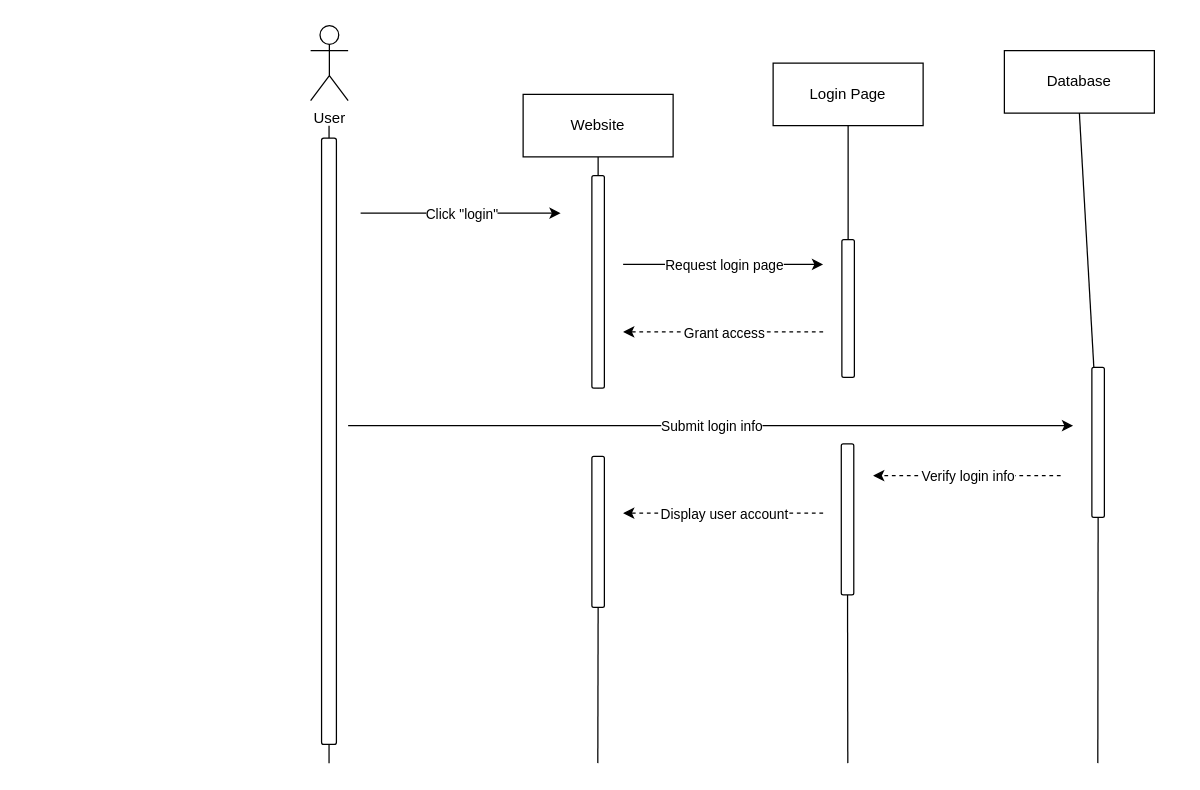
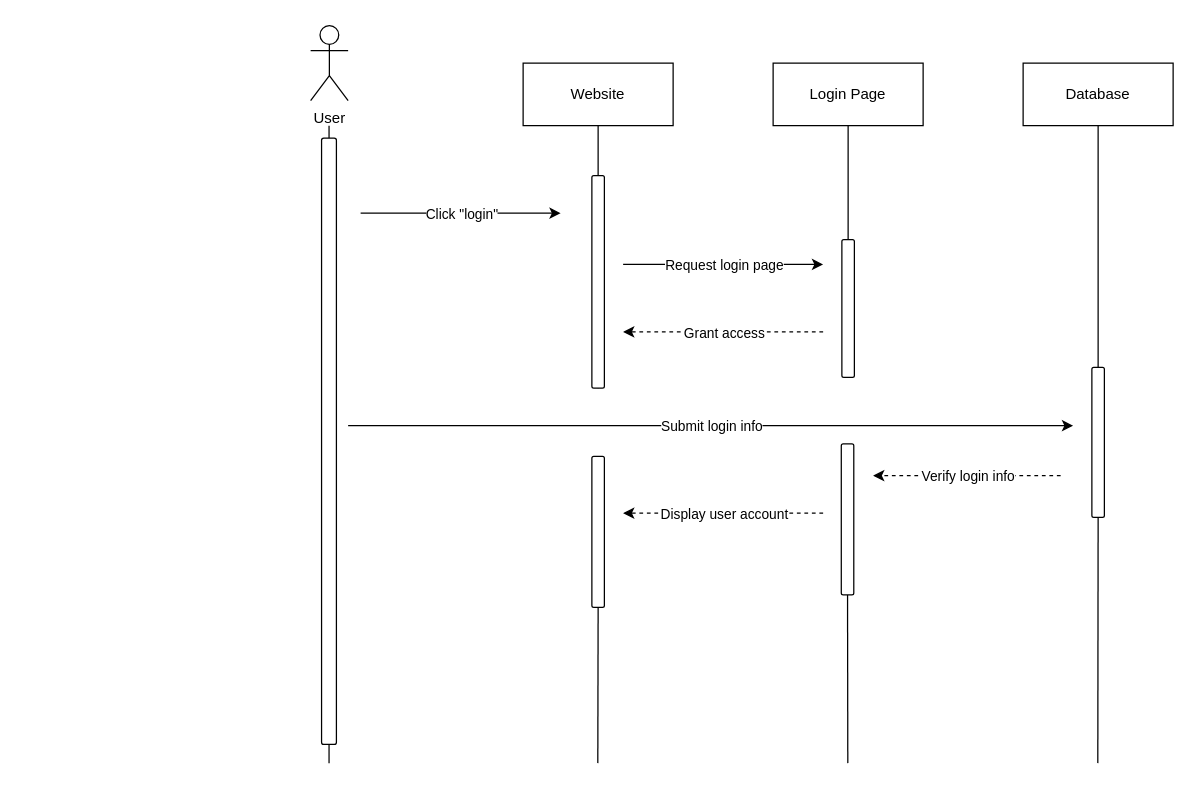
- <mxCell id="8" value="Database" style="whiteSpace=wrap;html=1;" vertex="1" parent="1"><mxGeometry x="803" y="40" width="120" height="50" as="geometry" /></mxCell>
+ <mxCell id="8" value="Database" style="whiteSpace=wrap;html=1;" vertex="1" parent="1"><mxGeometry x="818" y="50" width="120" height="50" as="geometry" /></mxCell>
- <mxCell id="4" value="Website" style="whiteSpace=wrap;html=1;" vertex="1" parent="1"><mxGeometry x="418" y="75" width="120" height="50" as="geometry" /></mxCell>
+ <mxCell id="4" value="Website" style="whiteSpace=wrap;html=1;" vertex="1" parent="1"><mxGeometry x="418" y="50" width="120" height="50" as="geometry" /></mxCell>
